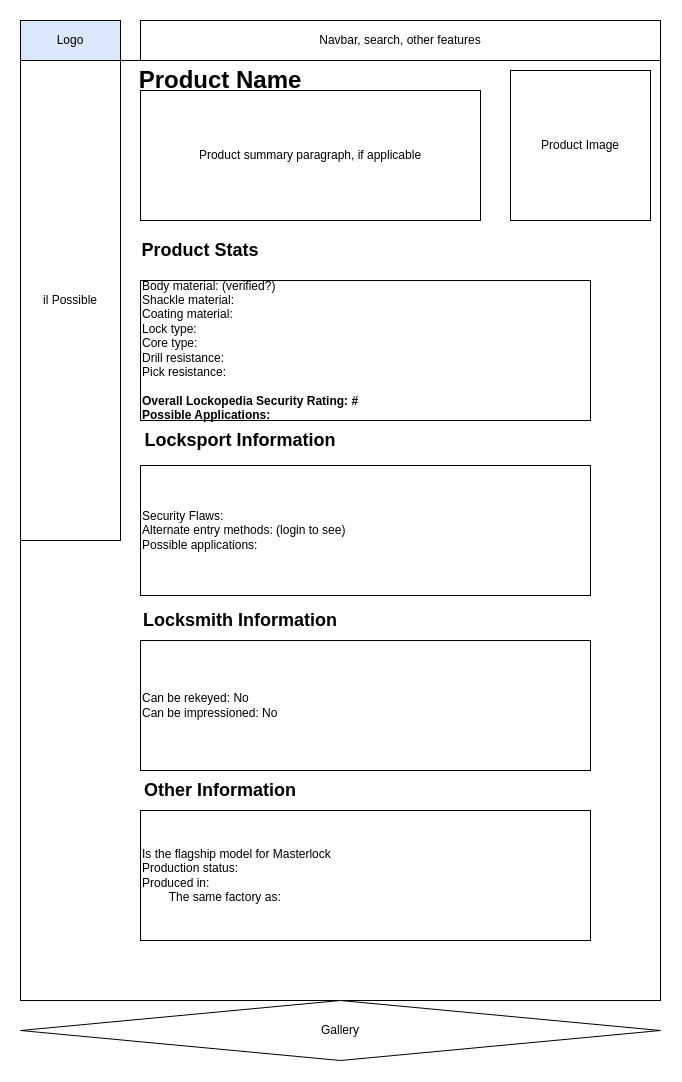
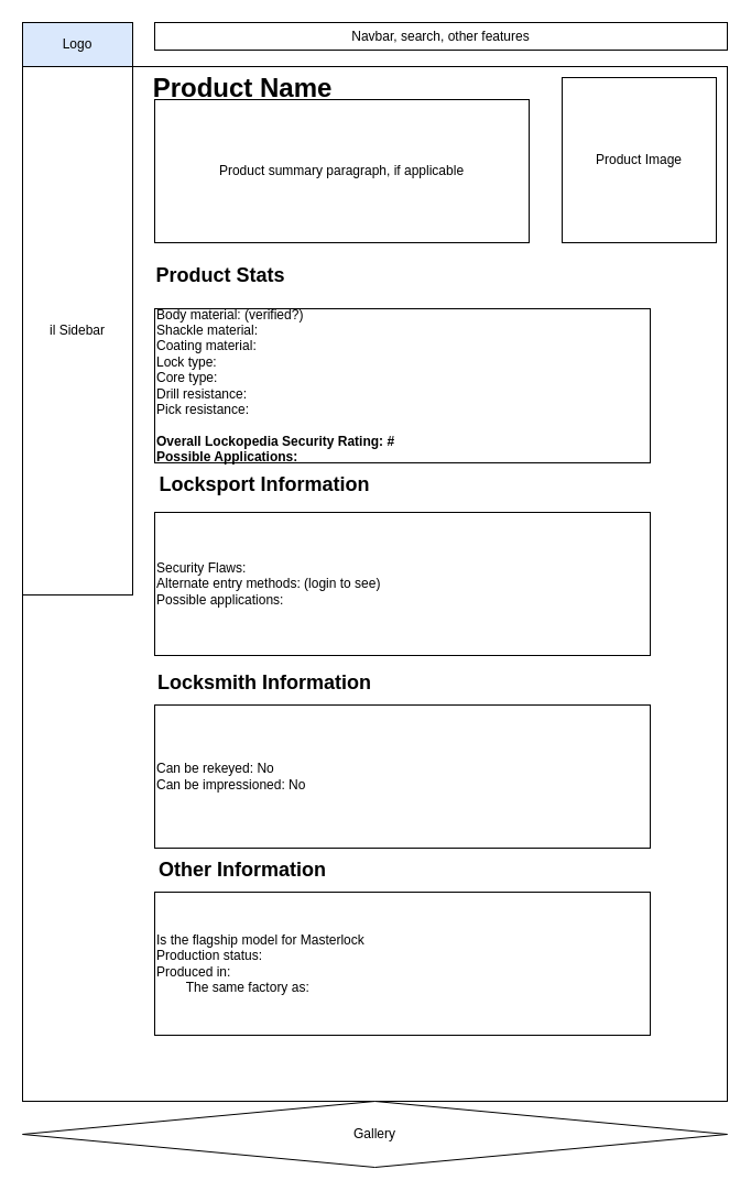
- <mxCell id="4" value="Navbar, search, other features" style="rounded=0;whiteSpace=wrap;html=1;" vertex="1" parent="1"><mxGeometry x="140" y="20" width="520" height="40" as="geometry" /></mxCell>
+ <mxCell id="4" value="Navbar, search, other features" style="rounded=0;whiteSpace=wrap;html=1;" vertex="1" parent="1"><mxGeometry x="140" y="20" width="520" height="25" as="geometry" /></mxCell>
- <mxCell id="6" value="il Possible" style="rounded=0;whiteSpace=wrap;html=1;" vertex="1" parent="1"><mxGeometry x="20" y="60" width="100" height="480" as="geometry" /></mxCell>
+ <mxCell id="6" value="il Sidebar" style="rounded=0;whiteSpace=wrap;html=1;" vertex="1" parent="1"><mxGeometry x="20" y="60" width="100" height="480" as="geometry" /></mxCell>
